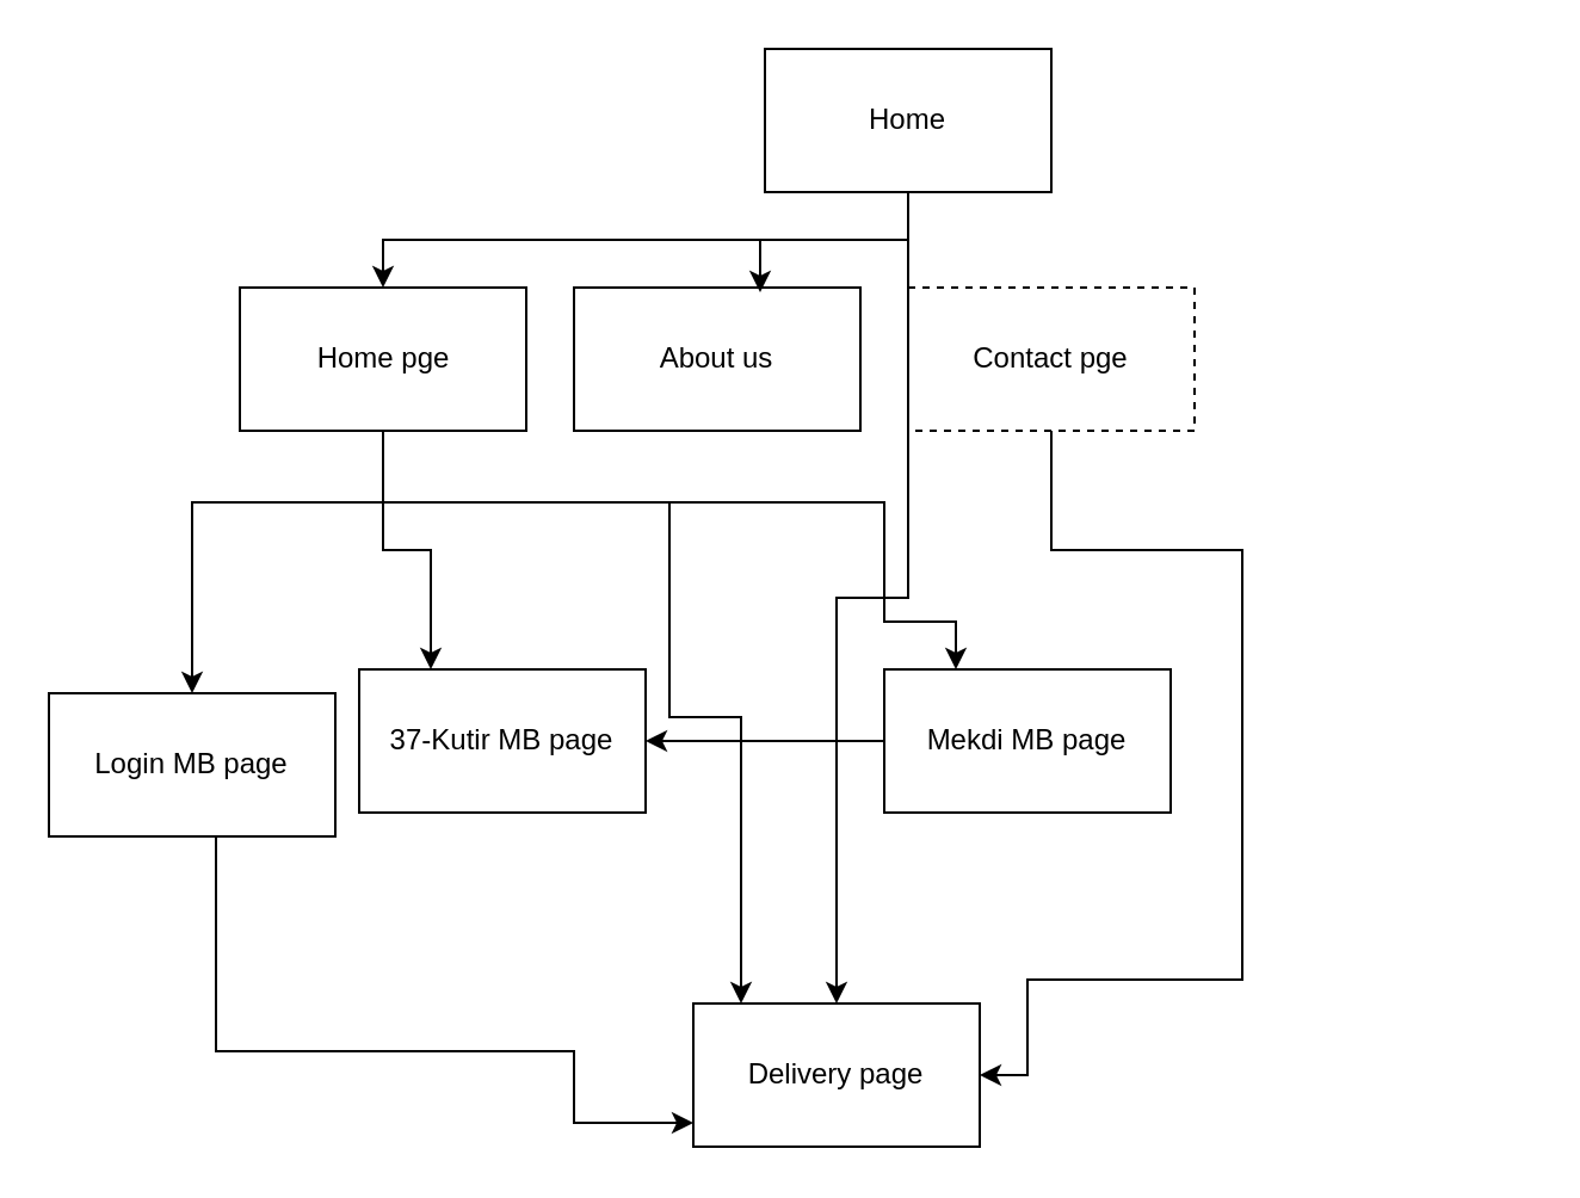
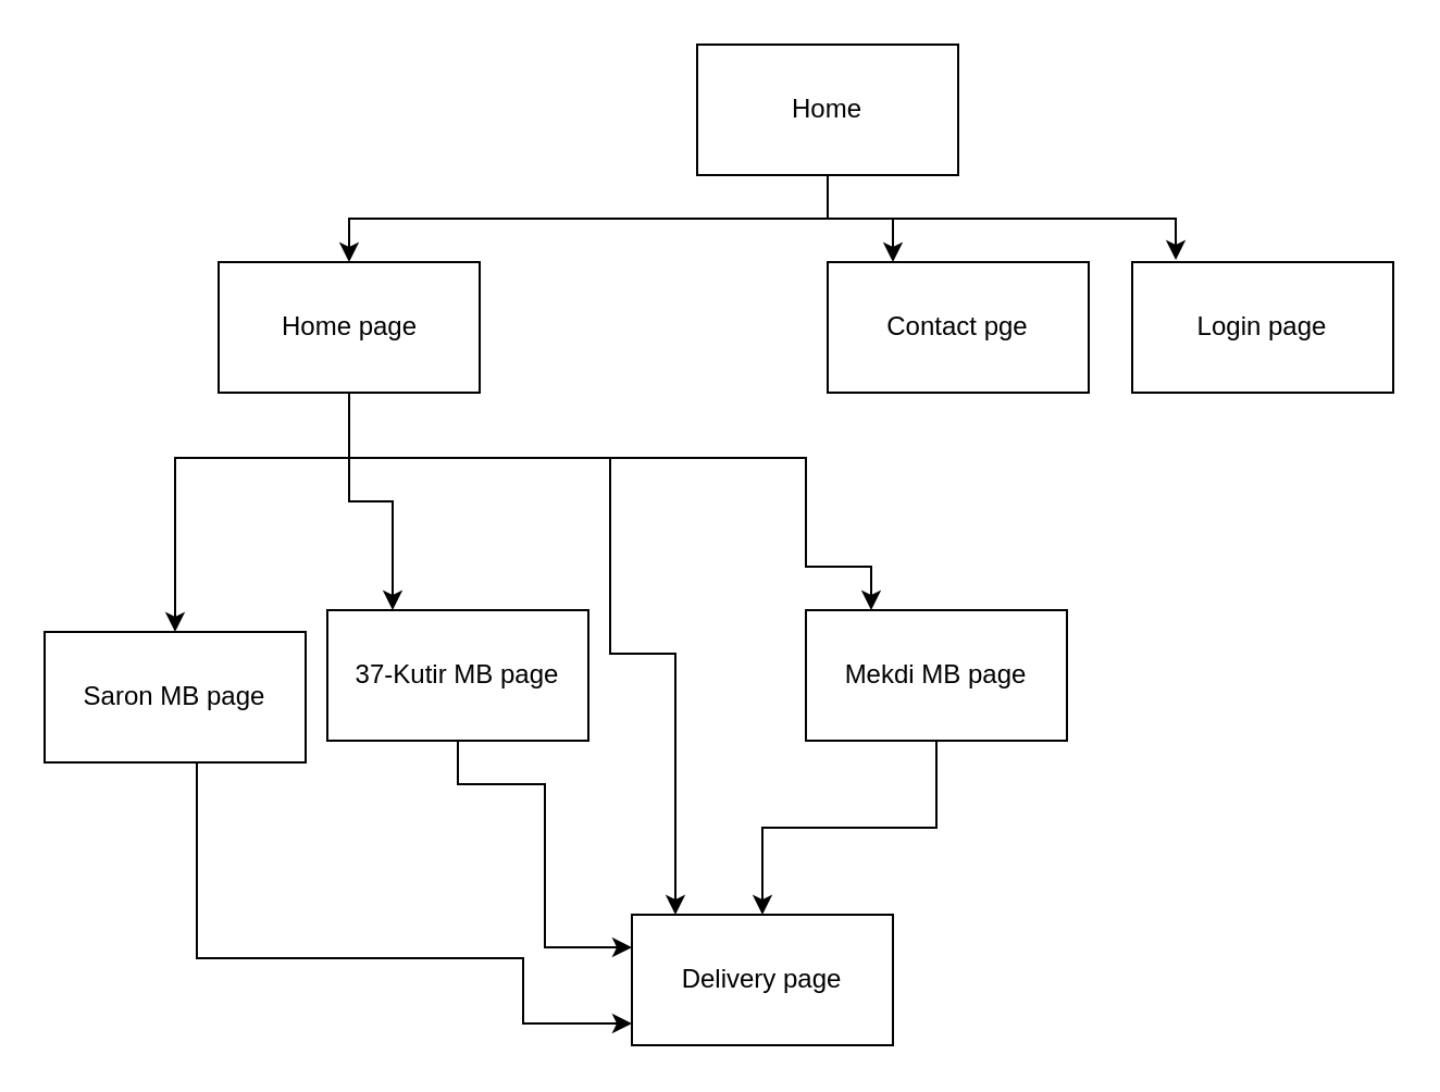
+ <mxCell id="19" style="edgeStyle=orthogonalEdgeStyle;rounded=0;orthogonalLoop=1;jettySize=auto;html=1;entryX=0.167;entryY=-0.017;entryDx=0;entryDy=0;entryPerimeter=0;" parent="1" source="23" target="14" edge="1"><mxGeometry relative="1" as="geometry"><Array as="points"><mxPoint x="380" y="100" /><mxPoint x="540" y="100" /></Array></mxGeometry></mxCell>
- <mxCell id="21" style="edgeStyle=orthogonalEdgeStyle;rounded=0;orthogonalLoop=1;jettySize=auto;html=1;entryX=0.65;entryY=0.033;entryDx=0;entryDy=0;entryPerimeter=0;" parent="1" source="23" target="12" edge="1"><mxGeometry relative="1" as="geometry" /></mxCell>
- <mxCell id="7" value="Home pge" style="text;html=1;resizable=0;autosize=1;align=center;verticalAlign=middle;points=[];fillColor=none;strokeColor=none;rounded=0;" parent="1" vertex="1"><mxGeometry x="120" y="140" width="80" height="20" as="geometry" /></mxCell>
+ <mxCell id="7" value="Home page" style="text;html=1;resizable=0;autosize=1;align=center;verticalAlign=middle;points=[];fillColor=none;strokeColor=none;rounded=0;" parent="1" vertex="1"><mxGeometry x="120" y="140" width="80" height="20" as="geometry" /></mxCell>
- <mxCell id="12" value="About us" style="rounded=0;whiteSpace=wrap;html=1;" parent="1" vertex="1"><mxGeometry x="240" y="120" width="120" height="60" as="geometry" /></mxCell>
- <mxCell id="9" value="Contact pge" style="rounded=0;whiteSpace=wrap;html=1;dashed=1;" parent="1" vertex="1"><mxGeometry x="380" y="120" width="120" height="60" as="geometry" /></mxCell>
+ <mxCell id="9" value="Contact pge" style="rounded=0;whiteSpace=wrap;html=1;" parent="1" vertex="1"><mxGeometry x="380" y="120" width="120" height="60" as="geometry" /></mxCell>
+ <mxCell id="14" value="Login page" style="rounded=0;whiteSpace=wrap;html=1;" parent="1" vertex="1"><mxGeometry x="520" y="120" width="120" height="60" as="geometry" /></mxCell>
- <mxCell id="20" style="edgeStyle=orthogonalEdgeStyle;rounded=0;orthogonalLoop=1;jettySize=auto;html=1;" parent="1" source="23" target="13" edge="1"><mxGeometry relative="1" as="geometry" /></mxCell>
+ <mxCell id="20" style="edgeStyle=orthogonalEdgeStyle;rounded=0;orthogonalLoop=1;jettySize=auto;html=1;entryX=0.25;entryY=0;entryDx=0;entryDy=0;" parent="1" source="23" target="9" edge="1"><mxGeometry relative="1" as="geometry" /></mxCell>
- <mxCell id="15" value="" style="edgeStyle=orthogonalEdgeStyle;rounded=0;orthogonalLoop=1;jettySize=auto;html=1;" parent="1" source="16" target="18" edge="1"><mxGeometry relative="1" as="geometry" /></mxCell>
+ <mxCell id="15" value="" style="edgeStyle=orthogonalEdgeStyle;rounded=0;orthogonalLoop=1;jettySize=auto;html=1;" parent="1" source="16" target="13" edge="1"><mxGeometry relative="1" as="geometry" /></mxCell>
- <mxCell id="11" value="Login MB page" style="rounded=0;whiteSpace=wrap;html=1;" parent="1" vertex="1"><mxGeometry x="20" y="290" width="120" height="60" as="geometry" /></mxCell>
+ <mxCell id="11" value="Saron MB page" style="rounded=0;whiteSpace=wrap;html=1;" parent="1" vertex="1"><mxGeometry x="20" y="290" width="120" height="60" as="geometry" /></mxCell>
- <mxCell id="8" style="edgeStyle=orthogonalEdgeStyle;rounded=0;orthogonalLoop=1;jettySize=auto;html=1;" parent="1" source="9" target="13" edge="1"><mxGeometry relative="1" as="geometry"><mxPoint x="430" y="460" as="targetPoint" /><Array as="points"><mxPoint x="440" y="230" /><mxPoint x="520" y="230" /><mxPoint x="520" y="410" /><mxPoint x="430" y="410" /><mxPoint x="430" y="450" /></Array></mxGeometry></mxCell>
+ <mxCell id="17" style="edgeStyle=orthogonalEdgeStyle;rounded=0;orthogonalLoop=1;jettySize=auto;html=1;entryX=0;entryY=0.25;entryDx=0;entryDy=0;" parent="1" source="18" target="13" edge="1"><mxGeometry relative="1" as="geometry"><Array as="points"><mxPoint x="210" y="360" /><mxPoint x="250" y="360" /><mxPoint x="250" y="435" /></Array></mxGeometry></mxCell>
